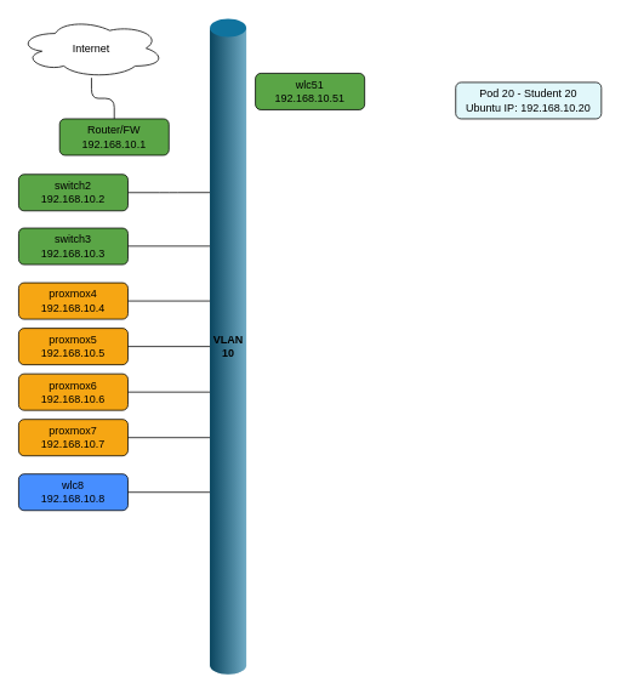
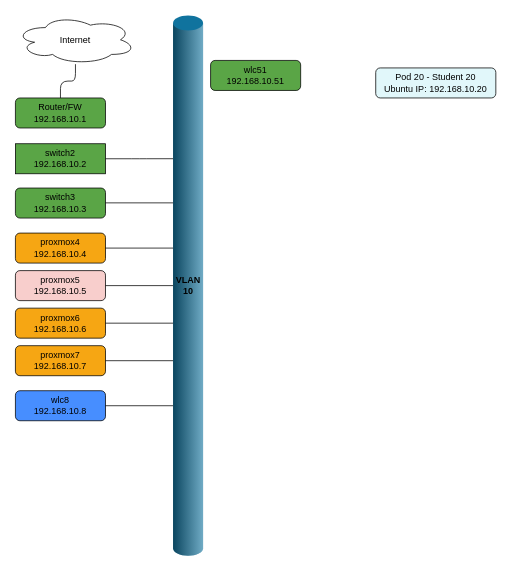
- <mxCell id="3" value="Router/FW&lt;br&gt;192.168.10.1" style="rounded=1;whiteSpace=wrap;html=1;fillColor=#5AA546;" parent="1" vertex="1"><mxGeometry x="65" y="130" width="120" height="40" as="geometry" /></mxCell>
+ <mxCell id="3" value="Router/FW&lt;br&gt;192.168.10.1" style="rounded=1;whiteSpace=wrap;html=1;fillColor=#5AA546;" parent="1" vertex="1"><mxGeometry x="20" y="130" width="120" height="40" as="geometry" /></mxCell>
- <mxCell id="5" value="switch2&#10;192.168.10.2" style="rounded=1;whiteSpace=wrap;html=1;fillColor=#5AA546;" parent="1" vertex="1"><mxGeometry x="20" y="191" width="120" height="40" as="geometry" /></mxCell>
+ <mxCell id="5" value="switch2&#10;192.168.10.2" style="whiteSpace=wrap;html=1;fillColor=#5AA546;rounded=0;" parent="1" vertex="1"><mxGeometry x="20" y="191" width="120" height="40" as="geometry" /></mxCell>
- <mxCell id="8" value="proxmox5&#10;192.168.10.5" style="rounded=1;whiteSpace=wrap;html=1;fillColor=#F6A613;" parent="1" vertex="1"><mxGeometry x="20" y="360" width="120" height="40" as="geometry" /></mxCell>
+ <mxCell id="8" value="proxmox5&#10;192.168.10.5" style="rounded=1;whiteSpace=wrap;html=1;fillColor=#f8cecc;" parent="1" vertex="1"><mxGeometry x="20" y="360" width="120" height="40" as="geometry" /></mxCell>
